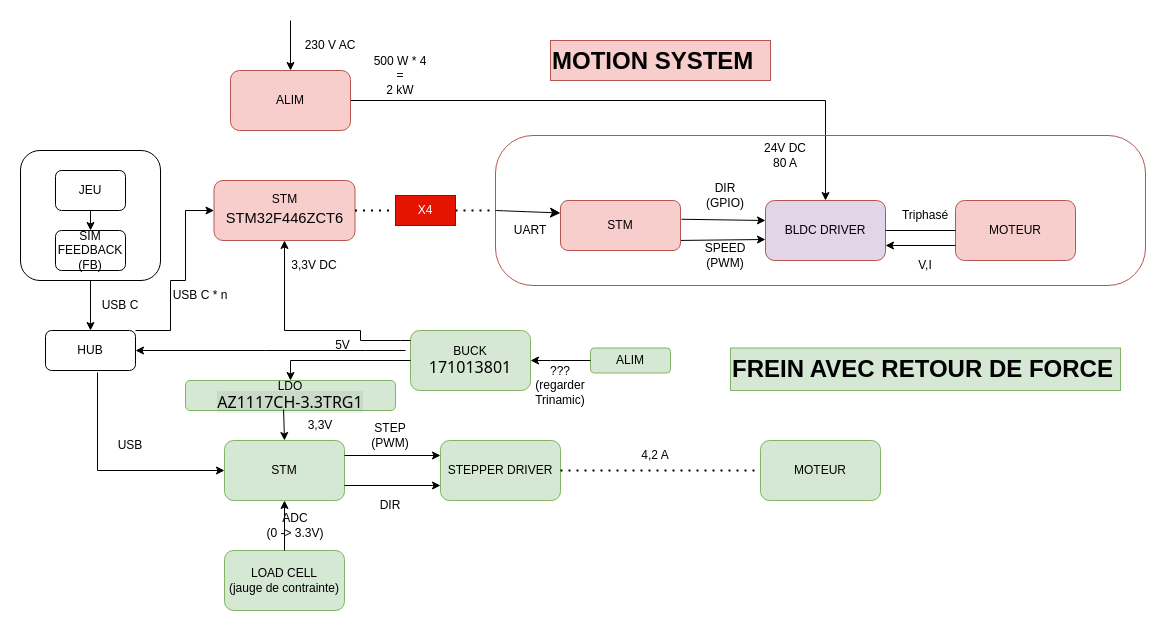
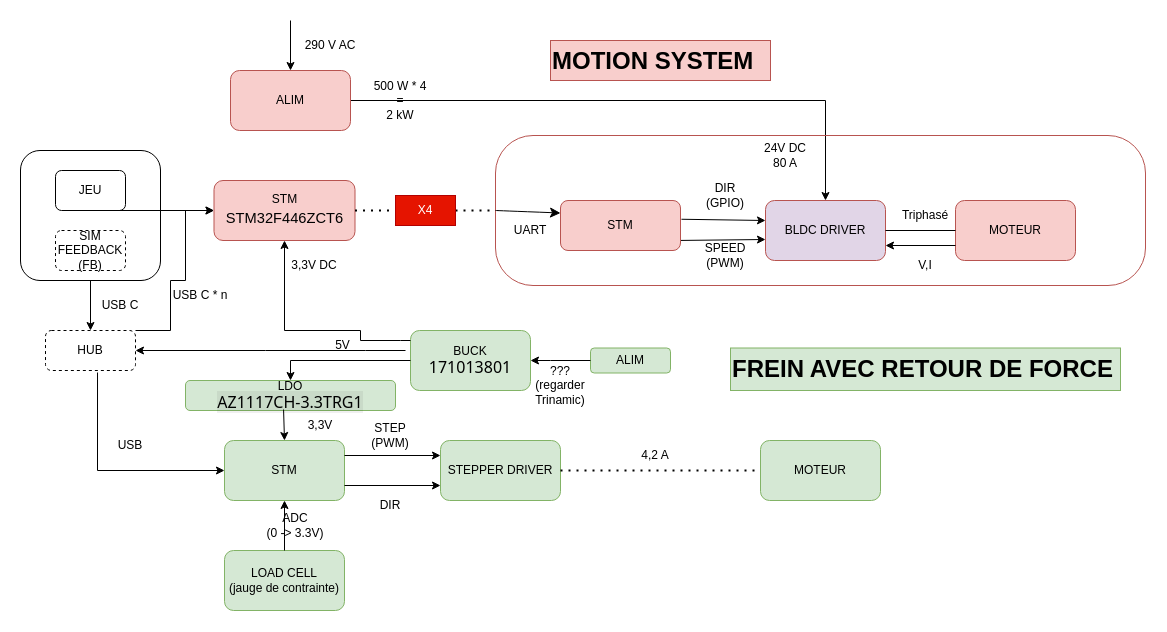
- <mxCell id="43" value="230 V AC" style="text;html=1;align=center;verticalAlign=middle;whiteSpace=wrap;rounded=0;" parent="1" vertex="1"><mxGeometry x="300" y="30" width="60" height="30" as="geometry" /></mxCell>
+ <mxCell id="43" value="290 V AC" style="text;html=1;align=center;verticalAlign=middle;whiteSpace=wrap;rounded=0;" parent="1" vertex="1"><mxGeometry x="300" y="30" width="60" height="30" as="geometry" /></mxCell>
- <mxCell id="44" value="500 W * 4 =&lt;div&gt;2 kW&lt;/div&gt;" style="text;html=1;align=center;verticalAlign=middle;whiteSpace=wrap;rounded=0;" parent="1" vertex="1"><mxGeometry x="370" y="60" width="60" height="30" as="geometry" /></mxCell>
+ <mxCell id="44" value="500 W * 4 =&lt;div&gt;2 kW&lt;/div&gt;" style="text;html=1;align=center;verticalAlign=middle;whiteSpace=wrap;rounded=0;" parent="1" vertex="1"><mxGeometry x="370" y="85" width="60" height="30" as="geometry" /></mxCell>
- <mxCell id="19" value="" style="endArrow=classic;html=1;rounded=0;exitX=0.5;exitY=1;exitDx=0;exitDy=0;entryX=0.5;entryY=0;entryDx=0;entryDy=0;" parent="1" source="4" target="3" edge="1"><mxGeometry width="50" height="50" relative="1" as="geometry"><mxPoint x="350" y="460" as="sourcePoint" /><mxPoint x="400" y="410" as="targetPoint" /></mxGeometry></mxCell>
+ <mxCell id="19" value="" style="endArrow=classic;html=1;rounded=0;exitX=0.5;exitY=1;exitDx=0;exitDy=0;" parent="1" source="4" target="5" edge="1"><mxGeometry width="50" height="50" relative="1" as="geometry"><mxPoint x="350" y="460" as="sourcePoint" /><mxPoint x="400" y="410" as="targetPoint" /></mxGeometry></mxCell>
- <mxCell id="3" value="SIM FEEDBACK (FB)" style="rounded=1;whiteSpace=wrap;html=1;" parent="1" vertex="1"><mxGeometry x="55" y="230" width="70" height="40" as="geometry" /></mxCell>
+ <mxCell id="3" value="SIM FEEDBACK (FB)" style="rounded=1;whiteSpace=wrap;html=1;dashed=1;" parent="1" vertex="1"><mxGeometry x="55" y="230" width="70" height="40" as="geometry" /></mxCell>
- <mxCell id="10" value="HUB" style="rounded=1;whiteSpace=wrap;html=1;" parent="1" vertex="1"><mxGeometry x="45" y="330" width="90" height="40" as="geometry" /></mxCell>
+ <mxCell id="10" value="HUB" style="rounded=1;whiteSpace=wrap;html=1;dashed=1;" parent="1" vertex="1"><mxGeometry x="45" y="330" width="90" height="40" as="geometry" /></mxCell>
